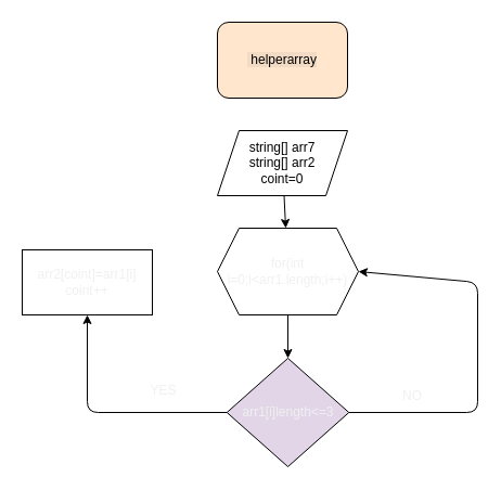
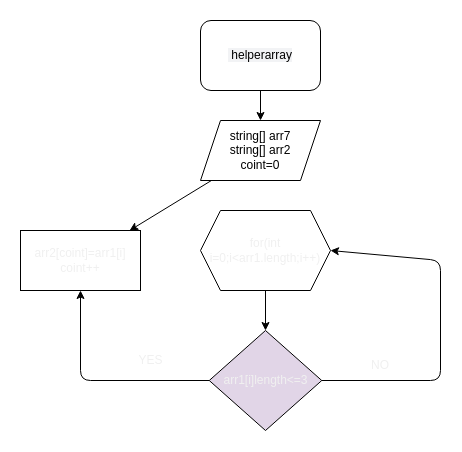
- <mxCell id="3" value="&lt;font style=&quot;font-size: 12px&quot;&gt;&lt;span style=&quot;font-family: &amp;#34;arial&amp;#34; , &amp;#34;helvetica&amp;#34; , sans-serif ; background-color: rgba(7 , 28 , 71 , 0.05)&quot;&gt;&amp;nbsp;helper&lt;/span&gt;&lt;span style=&quot;font-family: &amp;#34;arial&amp;#34; , &amp;#34;helvetica&amp;#34; , sans-serif ; background-color: rgba(7 , 28 , 71 , 0.05)&quot;&gt;array&lt;/span&gt;&lt;/font&gt;" style="rounded=1;whiteSpace=wrap;html=1;fillColor=#ffe6cc;" vertex="1" parent="1"><mxGeometry x="200" y="20" width="120" height="70" as="geometry" /></mxCell>
+ <mxCell id="3" value="&lt;font style=&quot;font-size: 12px&quot;&gt;&lt;span style=&quot;font-family: &amp;#34;arial&amp;#34; , &amp;#34;helvetica&amp;#34; , sans-serif ; background-color: rgba(7 , 28 , 71 , 0.05)&quot;&gt;&amp;nbsp;helper&lt;/span&gt;&lt;span style=&quot;font-family: &amp;#34;arial&amp;#34; , &amp;#34;helvetica&amp;#34; , sans-serif ; background-color: rgba(7 , 28 , 71 , 0.05)&quot;&gt;array&lt;/span&gt;&lt;/font&gt;" style="rounded=1;whiteSpace=wrap;html=1;" vertex="1" parent="1"><mxGeometry x="200" y="20" width="120" height="70" as="geometry" /></mxCell>
+ <mxCell id="2" style="edgeStyle=none;html=1;exitX=0.5;exitY=1;exitDx=0;exitDy=0;entryX=0.5;entryY=0;entryDx=0;entryDy=0;" edge="1" parent="1" source="3" target="5"><mxGeometry relative="1" as="geometry" /></mxCell>
- <mxCell id="4" value="" style="edgeStyle=none;html=1;fontSize=12;fontColor=#F0F0F0;" edge="1" parent="1" source="5" target="7"><mxGeometry relative="1" as="geometry" /></mxCell>
+ <mxCell id="4" value="" style="edgeStyle=none;html=1;fontSize=12;fontColor=#F0F0F0;" edge="1" parent="1" source="5" target="11"><mxGeometry relative="1" as="geometry" /></mxCell>
